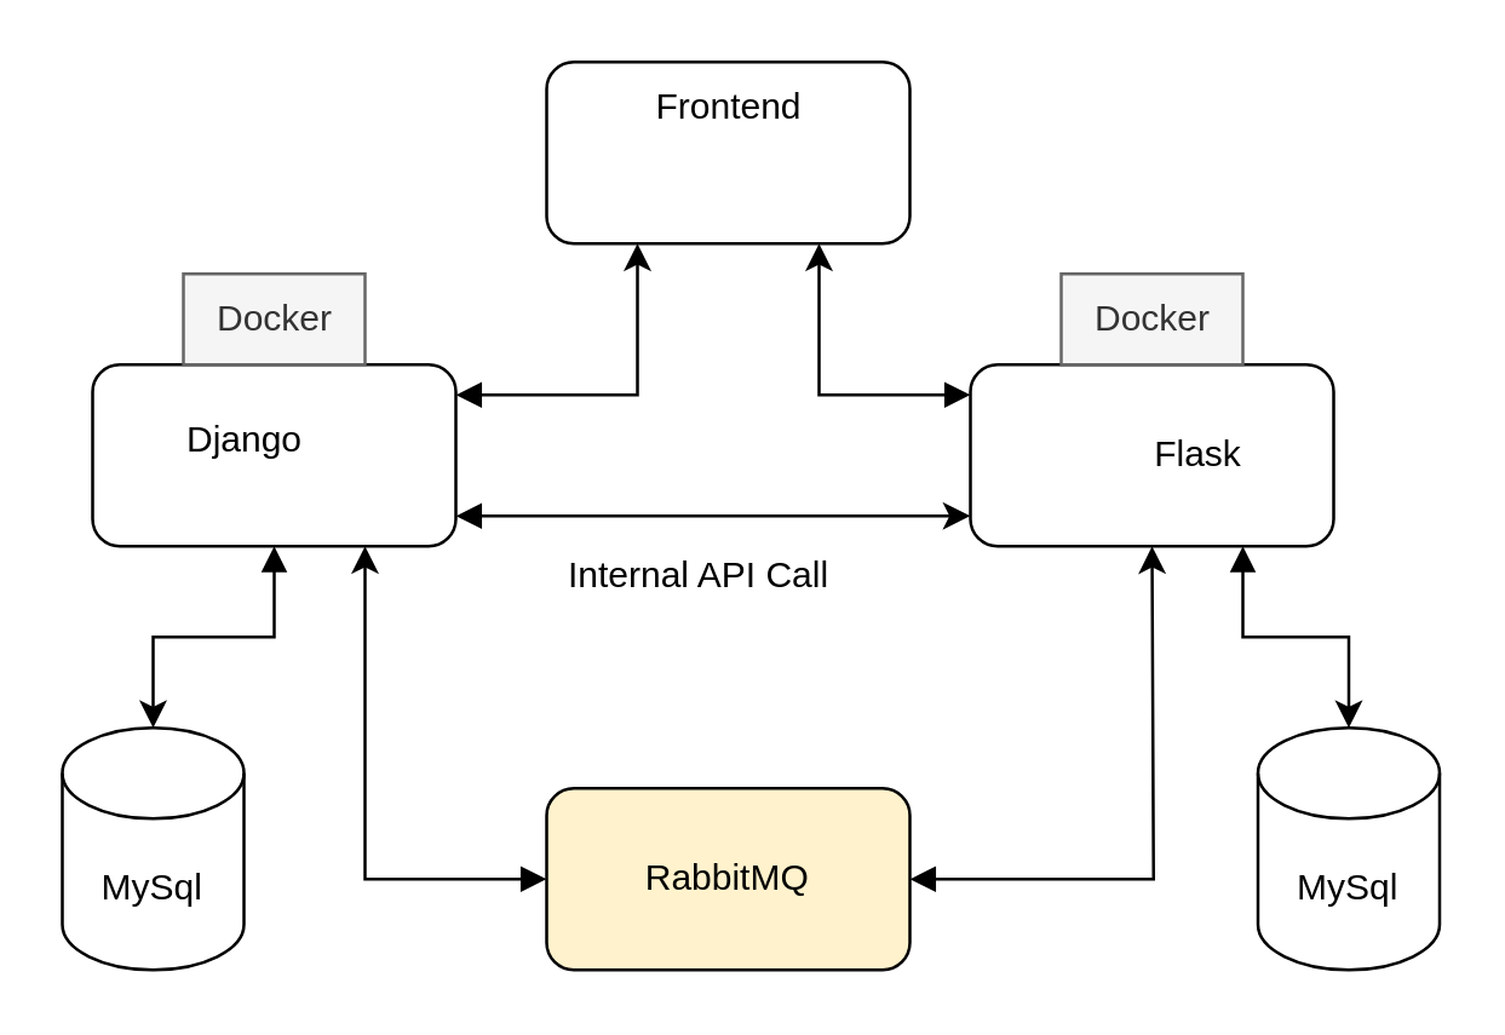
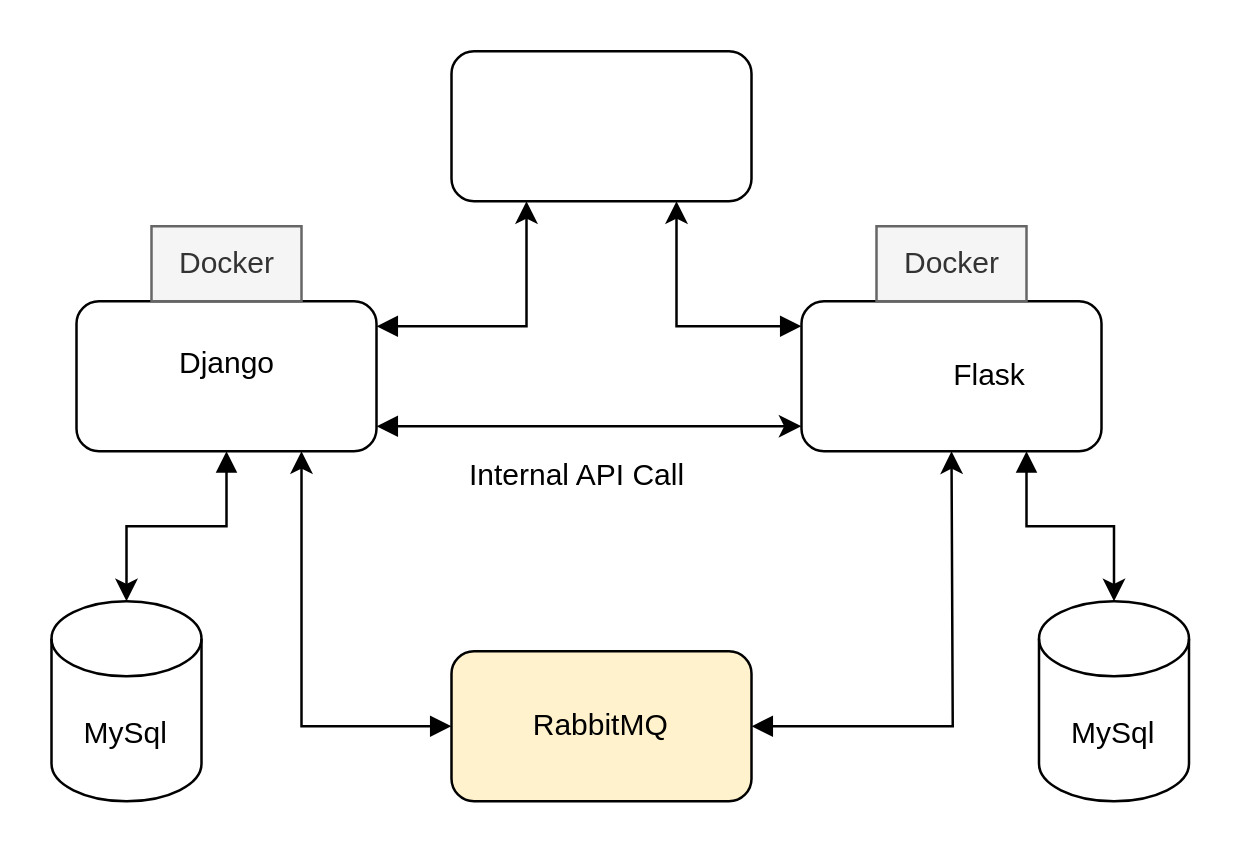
- <mxCell id="14" value="Frontend" style="text;html=1;align=center;verticalAlign=middle;resizable=0;points=[];autosize=1;strokeColor=none;fillColor=none;" vertex="1" parent="1"><mxGeometry x="205" y="20" width="70" height="30" as="geometry" /></mxCell>
- <mxCell id="10" value="Django" style="text;html=1;align=center;verticalAlign=middle;resizable=0;points=[];autosize=1;strokeColor=none;fillColor=none;" vertex="1" parent="1"><mxGeometry x="50" y="130" width="60" height="30" as="geometry" /></mxCell>
+ <mxCell id="10" value="Django" style="text;html=1;align=center;verticalAlign=middle;resizable=0;points=[];autosize=1;strokeColor=none;fillColor=none;" vertex="1" parent="1"><mxGeometry x="60" y="130" width="60" height="30" as="geometry" /></mxCell>
